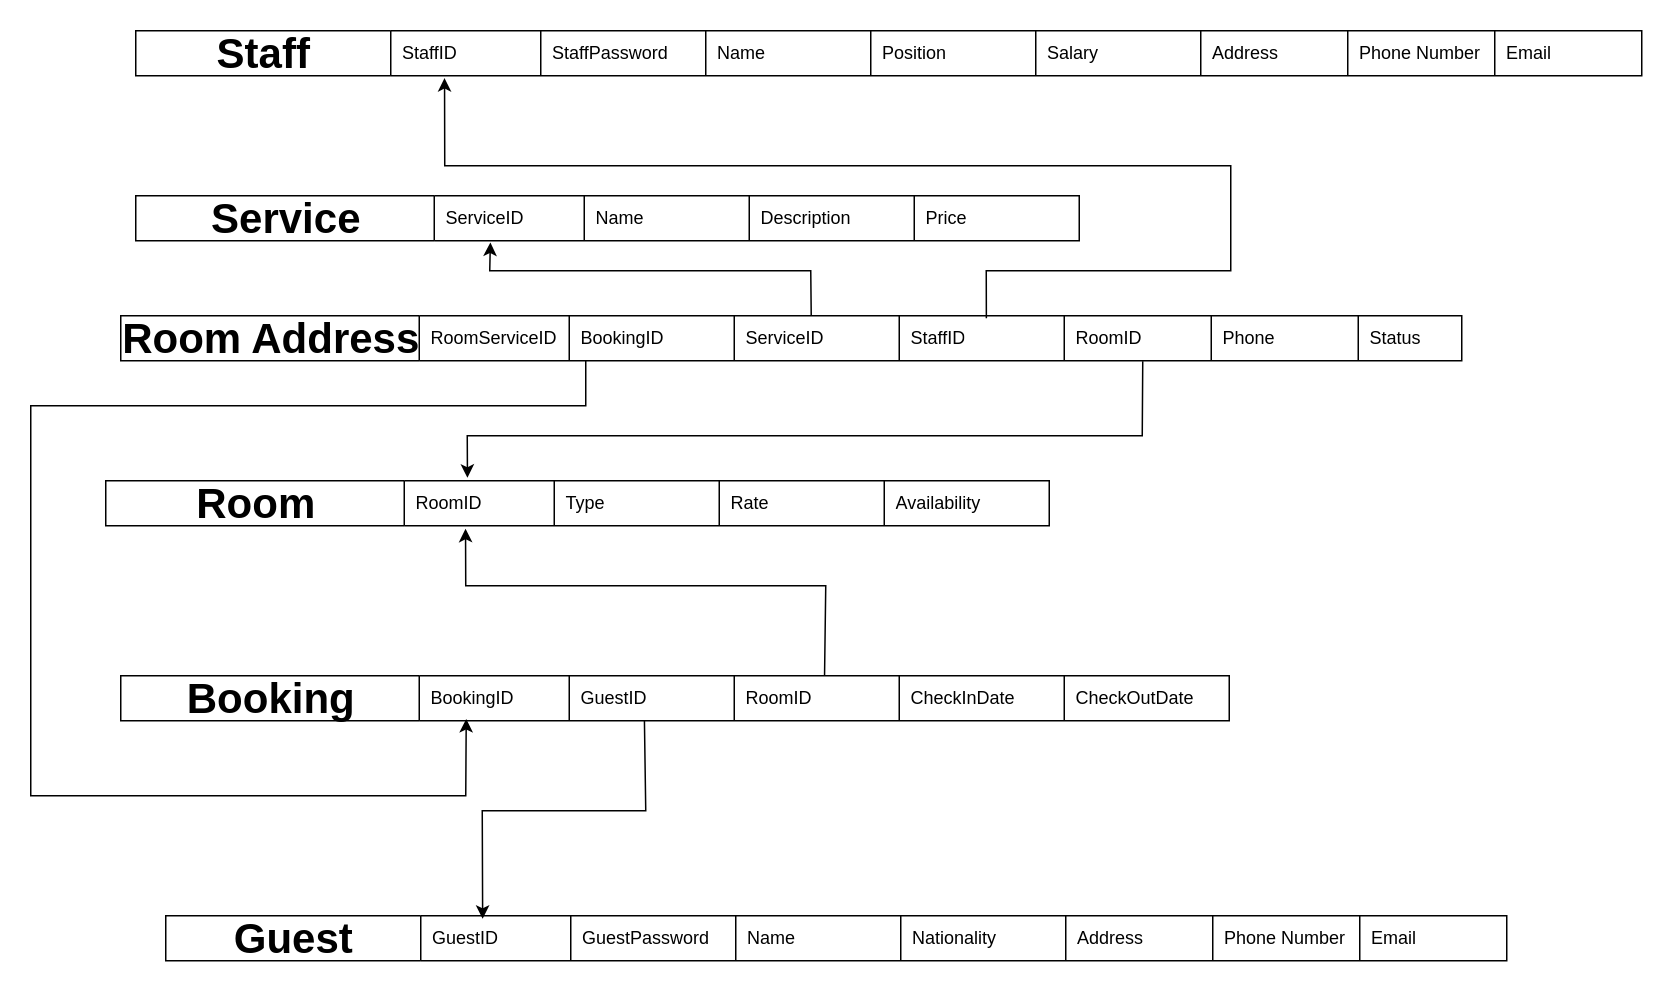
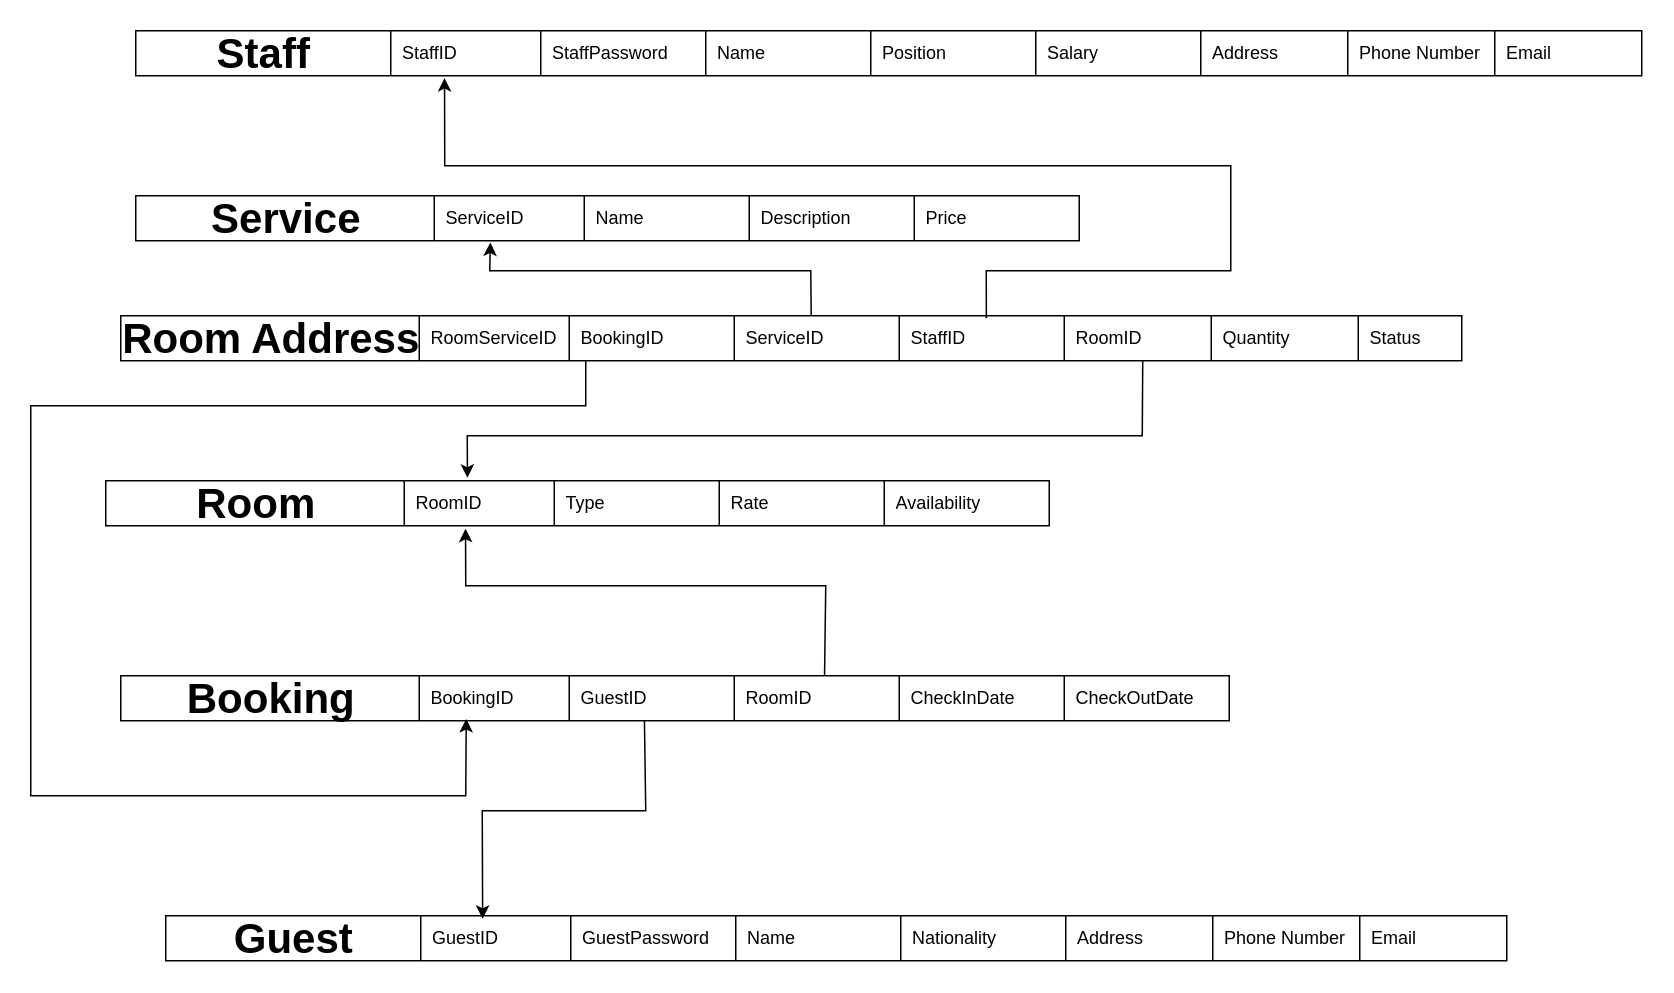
- <mxCell id="28" value="Phone&amp;nbsp;" style="shape=partialRectangle;connectable=0;fillColor=none;top=0;left=0;bottom=0;right=0;align=left;spacingLeft=6;overflow=hidden;whiteSpace=wrap;html=1;" vertex="1" parent="22"><mxGeometry x="528" width="98" height="30" as="geometry"><mxRectangle width="98" height="30" as="alternateBounds" /></mxGeometry></mxCell>
+ <mxCell id="28" value="Quantity&amp;nbsp;" style="shape=partialRectangle;connectable=0;fillColor=none;top=0;left=0;bottom=0;right=0;align=left;spacingLeft=6;overflow=hidden;whiteSpace=wrap;html=1;" vertex="1" parent="22"><mxGeometry x="528" width="98" height="30" as="geometry"><mxRectangle width="98" height="30" as="alternateBounds" /></mxGeometry></mxCell>
